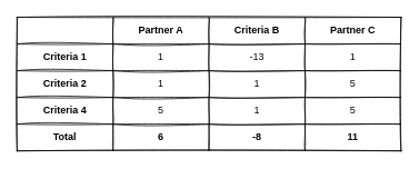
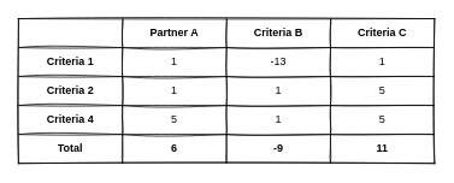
- <mxCell id="7" value="Partner C" style="shape=partialRectangle;html=1;whiteSpace=wrap;connectable=0;fillColor=none;top=0;left=0;bottom=0;right=0;overflow=hidden;fontStyle=1" vertex="1" parent="3"><mxGeometry x="345" width="115" height="32" as="geometry"><mxRectangle width="115" height="32" as="alternateBounds" /></mxGeometry></mxCell>
+ <mxCell id="7" value="Criteria C" style="shape=partialRectangle;html=1;whiteSpace=wrap;connectable=0;fillColor=none;top=0;left=0;bottom=0;right=0;overflow=hidden;fontStyle=1" vertex="1" parent="3"><mxGeometry x="345" width="115" height="32" as="geometry"><mxRectangle width="115" height="32" as="alternateBounds" /></mxGeometry></mxCell>
- <mxCell id="26" value="-8" style="shape=partialRectangle;html=1;whiteSpace=wrap;connectable=0;fillColor=none;top=0;left=0;bottom=0;right=0;overflow=hidden;fontStyle=1" vertex="1" parent="23"><mxGeometry x="230" width="115" height="32" as="geometry"><mxRectangle width="115" height="32" as="alternateBounds" /></mxGeometry></mxCell>
+ <mxCell id="26" value="-9" style="shape=partialRectangle;html=1;whiteSpace=wrap;connectable=0;fillColor=none;top=0;left=0;bottom=0;right=0;overflow=hidden;fontStyle=1" vertex="1" parent="23"><mxGeometry x="230" width="115" height="32" as="geometry"><mxRectangle width="115" height="32" as="alternateBounds" /></mxGeometry></mxCell>
